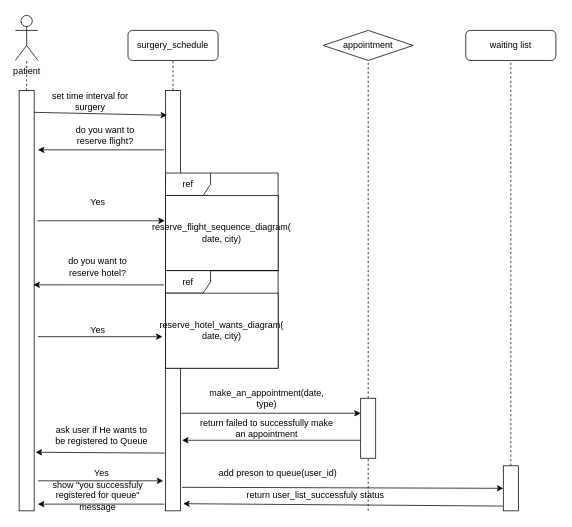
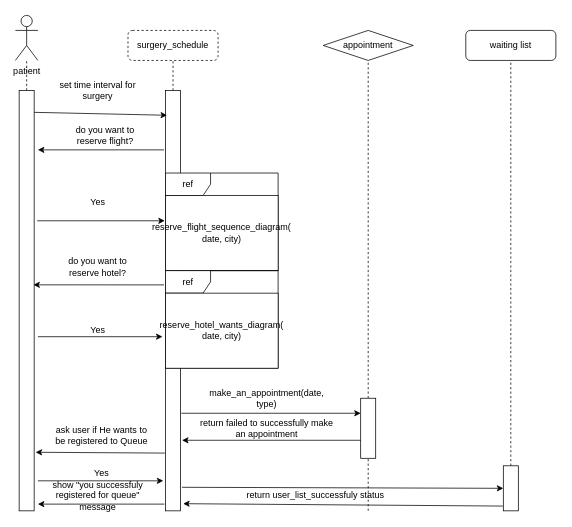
- <mxCell id="5" value="surgery_schedule" style="rounded=1;whiteSpace=wrap;html=1;" parent="1" vertex="1"><mxGeometry x="170" y="40" width="120" height="40" as="geometry" /></mxCell>
+ <mxCell id="5" value="surgery_schedule" style="rounded=1;whiteSpace=wrap;html=1;dashed=1;" parent="1" vertex="1"><mxGeometry x="170" y="40" width="120" height="40" as="geometry" /></mxCell>
- <mxCell id="9" value="set time interval for surgery" style="text;html=1;strokeColor=none;fillColor=none;align=center;verticalAlign=middle;whiteSpace=wrap;rounded=0;" parent="1" vertex="1"><mxGeometry x="60" y="125" width="120" height="20" as="geometry" /></mxCell>
+ <mxCell id="9" value="set time interval for surgery" style="text;html=1;strokeColor=none;fillColor=none;align=center;verticalAlign=middle;whiteSpace=wrap;rounded=0;" parent="1" vertex="1"><mxGeometry x="70" y="110" width="120" height="20" as="geometry" /></mxCell>
- <mxCell id="39" value="add preson to queue(user_id)" style="text;html=1;strokeColor=none;fillColor=none;align=center;verticalAlign=middle;whiteSpace=wrap;rounded=0;" vertex="1" parent="1"><mxGeometry x="280" y="620" width="180" height="20" as="geometry" /></mxCell>
